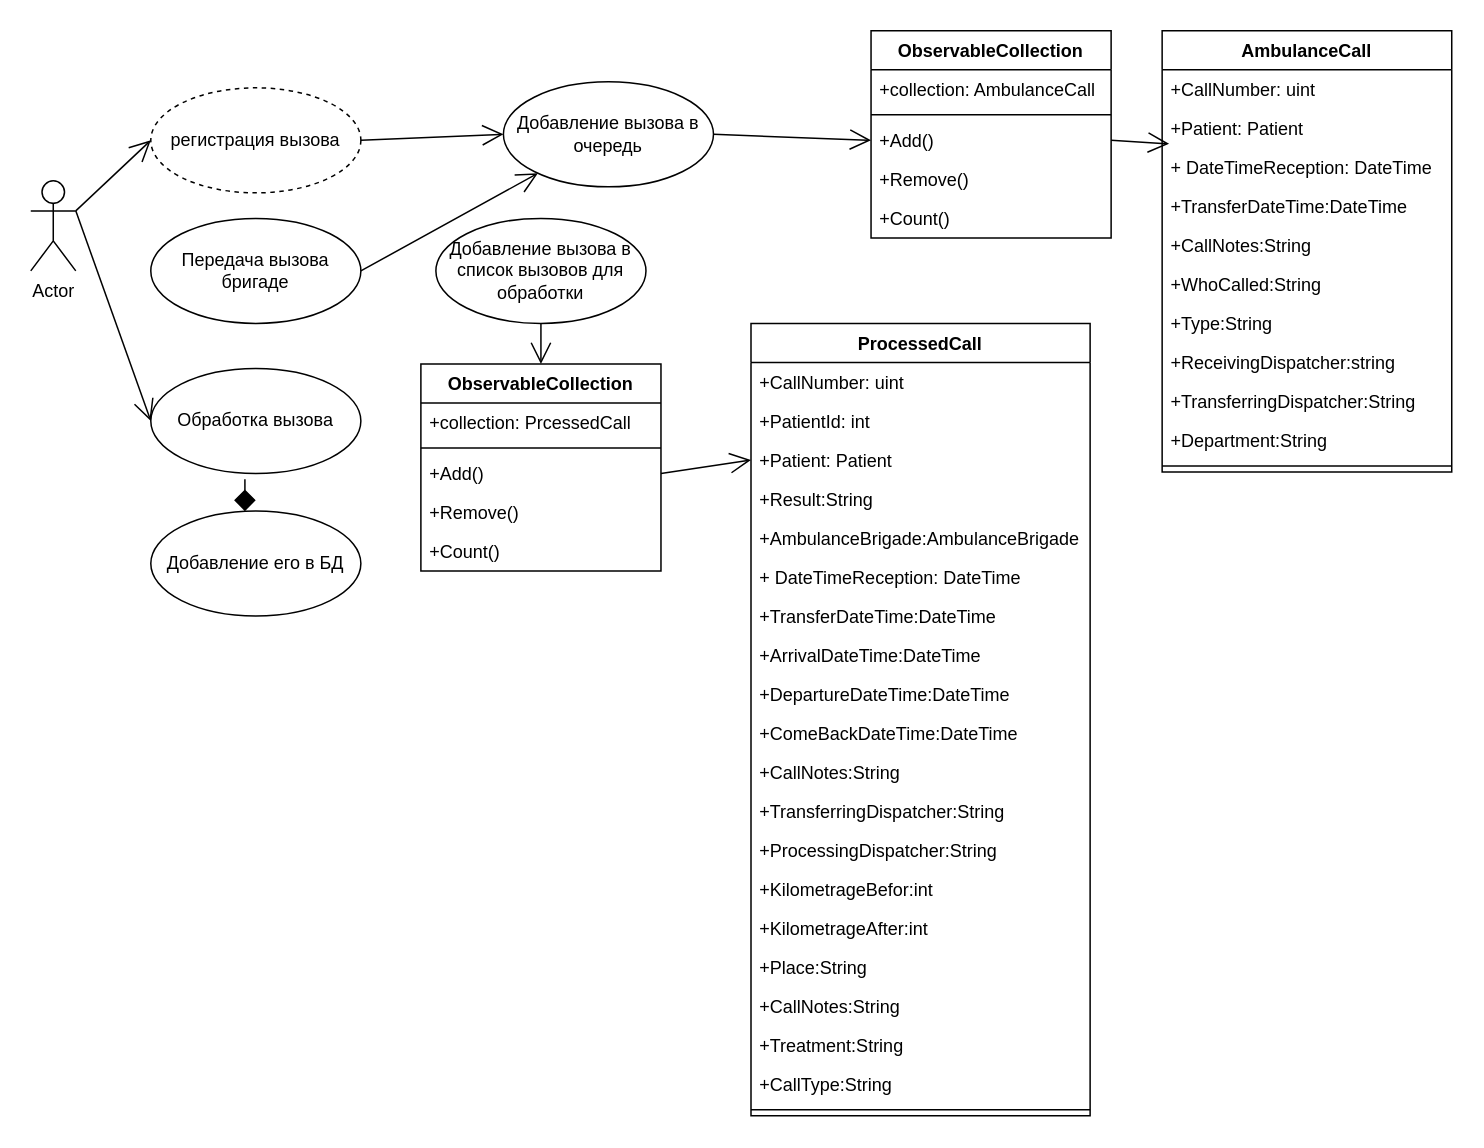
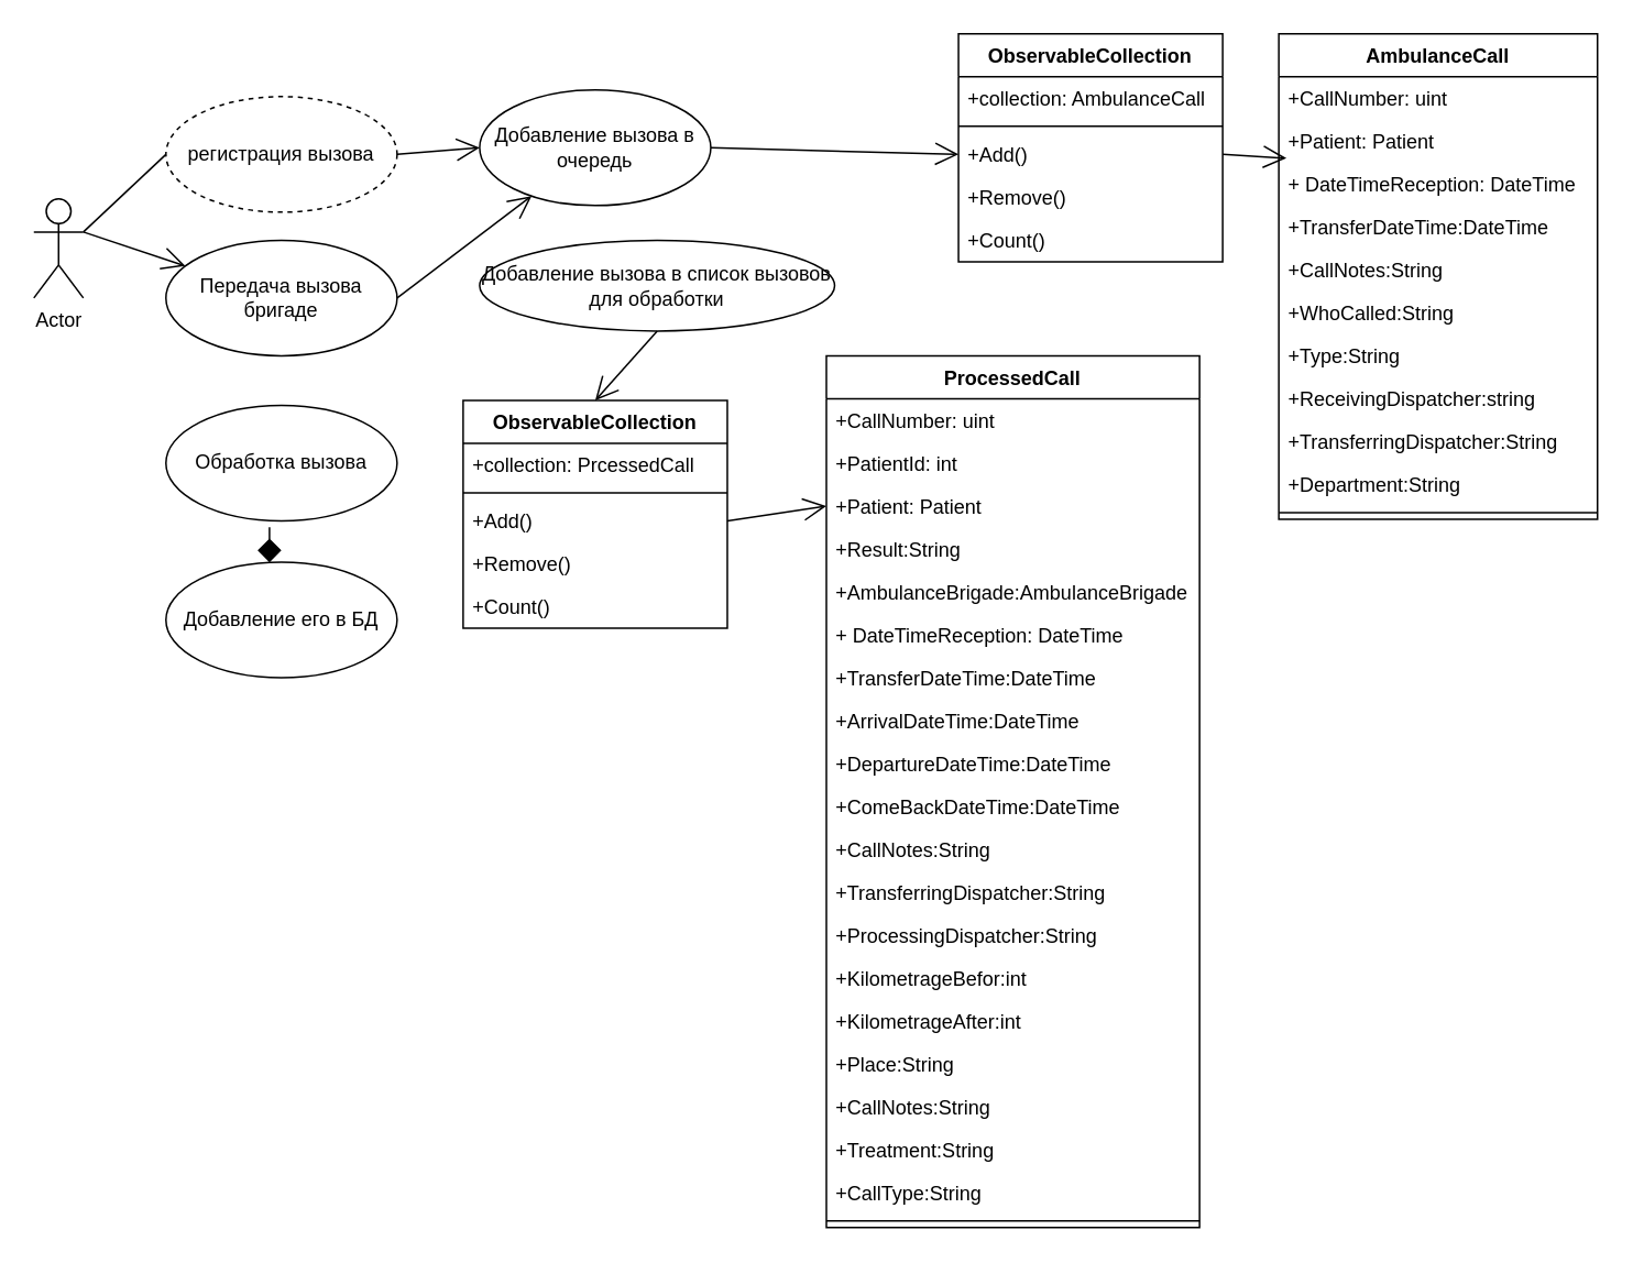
- <mxCell id="4" value="Добавление вызова в очередь" style="ellipse;whiteSpace=wrap;html=1;" vertex="1" parent="1"><mxGeometry x="335" y="54" width="140" height="70" as="geometry" /></mxCell>
+ <mxCell id="4" value="Добавление вызова в очередь" style="ellipse;whiteSpace=wrap;html=1;" vertex="1" parent="1"><mxGeometry x="290" y="54" width="140" height="70" as="geometry" /></mxCell>
- <mxCell id="46" value="" style="endArrow=open;endFill=1;endSize=12;html=1;exitX=1;exitY=0.333;exitDx=0;exitDy=0;exitPerimeter=0;entryX=0;entryY=0.5;entryDx=0;entryDy=0;" edge="1" parent="1" source="2" target="3"><mxGeometry width="160" relative="1" as="geometry"><mxPoint x="90" y="310" as="sourcePoint" /><mxPoint x="250" y="310" as="targetPoint" /></mxGeometry></mxCell>
+ <mxCell id="46" value="" style="endArrow=none;endFill=1;endSize=12;html=1;exitX=1;exitY=0.333;exitDx=0;exitDy=0;exitPerimeter=0;entryX=0;entryY=0.5;entryDx=0;entryDy=0;" edge="1" parent="1" source="2" target="3"><mxGeometry width="160" relative="1" as="geometry"><mxPoint x="90" y="310" as="sourcePoint" /><mxPoint x="250" y="310" as="targetPoint" /></mxGeometry></mxCell>
- <mxCell id="6" value="Добавление вызова в список вызовов для обработки" style="ellipse;whiteSpace=wrap;html=1;" vertex="1" parent="1"><mxGeometry x="290" y="145" width="140" height="70" as="geometry" /></mxCell>
+ <mxCell id="6" value="Добавление вызова в список вызовов для обработки" style="ellipse;whiteSpace=wrap;html=1;" vertex="1" parent="1"><mxGeometry x="290" y="145" width="215" height="55" as="geometry" /></mxCell>
- <mxCell id="60" value="" style="endArrow=open;endFill=1;endSize=12;html=1;exitX=1;exitY=0.333;exitDx=0;exitDy=0;exitPerimeter=0;entryX=0;entryY=0.5;entryDx=0;entryDy=0;" edge="1" parent="1" source="2" target="59"><mxGeometry width="160" relative="1" as="geometry"><mxPoint x="30" y="390" as="sourcePoint" /><mxPoint x="190" y="390" as="targetPoint" /></mxGeometry></mxCell>
+ <mxCell id="60" value="" style="endArrow=open;endFill=1;endSize=12;html=1;exitX=1;exitY=0.333;exitDx=0;exitDy=0;exitPerimeter=0;" edge="1" parent="1" source="2" target="5"><mxGeometry width="160" relative="1" as="geometry"><mxPoint x="30" y="390" as="sourcePoint" /><mxPoint x="190" y="390" as="targetPoint" /></mxGeometry></mxCell>
